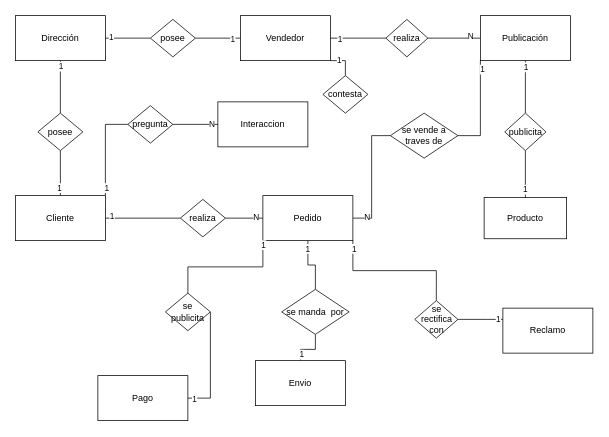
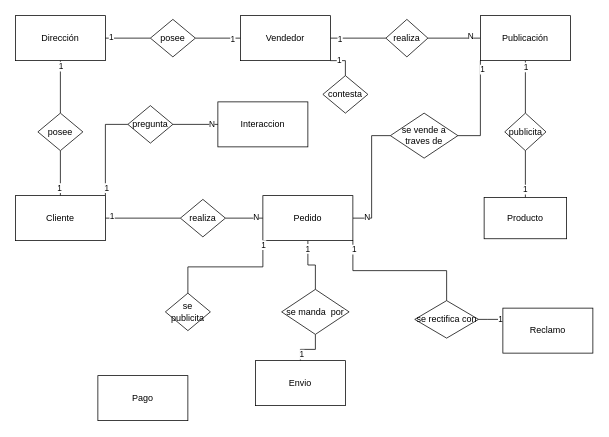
- <mxCell id="59" value="se rectifica con" style="rhombus;whiteSpace=wrap;html=1;rounded=0;" vertex="1" parent="1"><mxGeometry x="552.5" y="400" width="57.5" height="50" as="geometry" /></mxCell>
+ <mxCell id="59" value="se rectifica con" style="rhombus;whiteSpace=wrap;html=1;rounded=0;" vertex="1" parent="1"><mxGeometry x="552.5" y="400" width="85" height="50" as="geometry" /></mxCell>
- <mxCell id="50" style="edgeStyle=orthogonalEdgeStyle;rounded=0;orthogonalLoop=1;jettySize=auto;html=1;exitX=1;exitY=0.5;exitDx=0;exitDy=0;entryX=1;entryY=0.5;entryDx=0;entryDy=0;startArrow=none;startFill=0;endArrow=none;endFill=0;" edge="1" parent="1" source="52" target="49"><mxGeometry relative="1" as="geometry"><Array as="points"><mxPoint x="280" y="530" /></Array></mxGeometry></mxCell>
- <mxCell id="51" value="1" style="edgeLabel;html=1;align=center;verticalAlign=middle;resizable=0;points=[];" vertex="1" connectable="0" parent="50"><mxGeometry x="-0.89" relative="1" as="geometry"><mxPoint as="offset" /></mxGeometry></mxCell>
